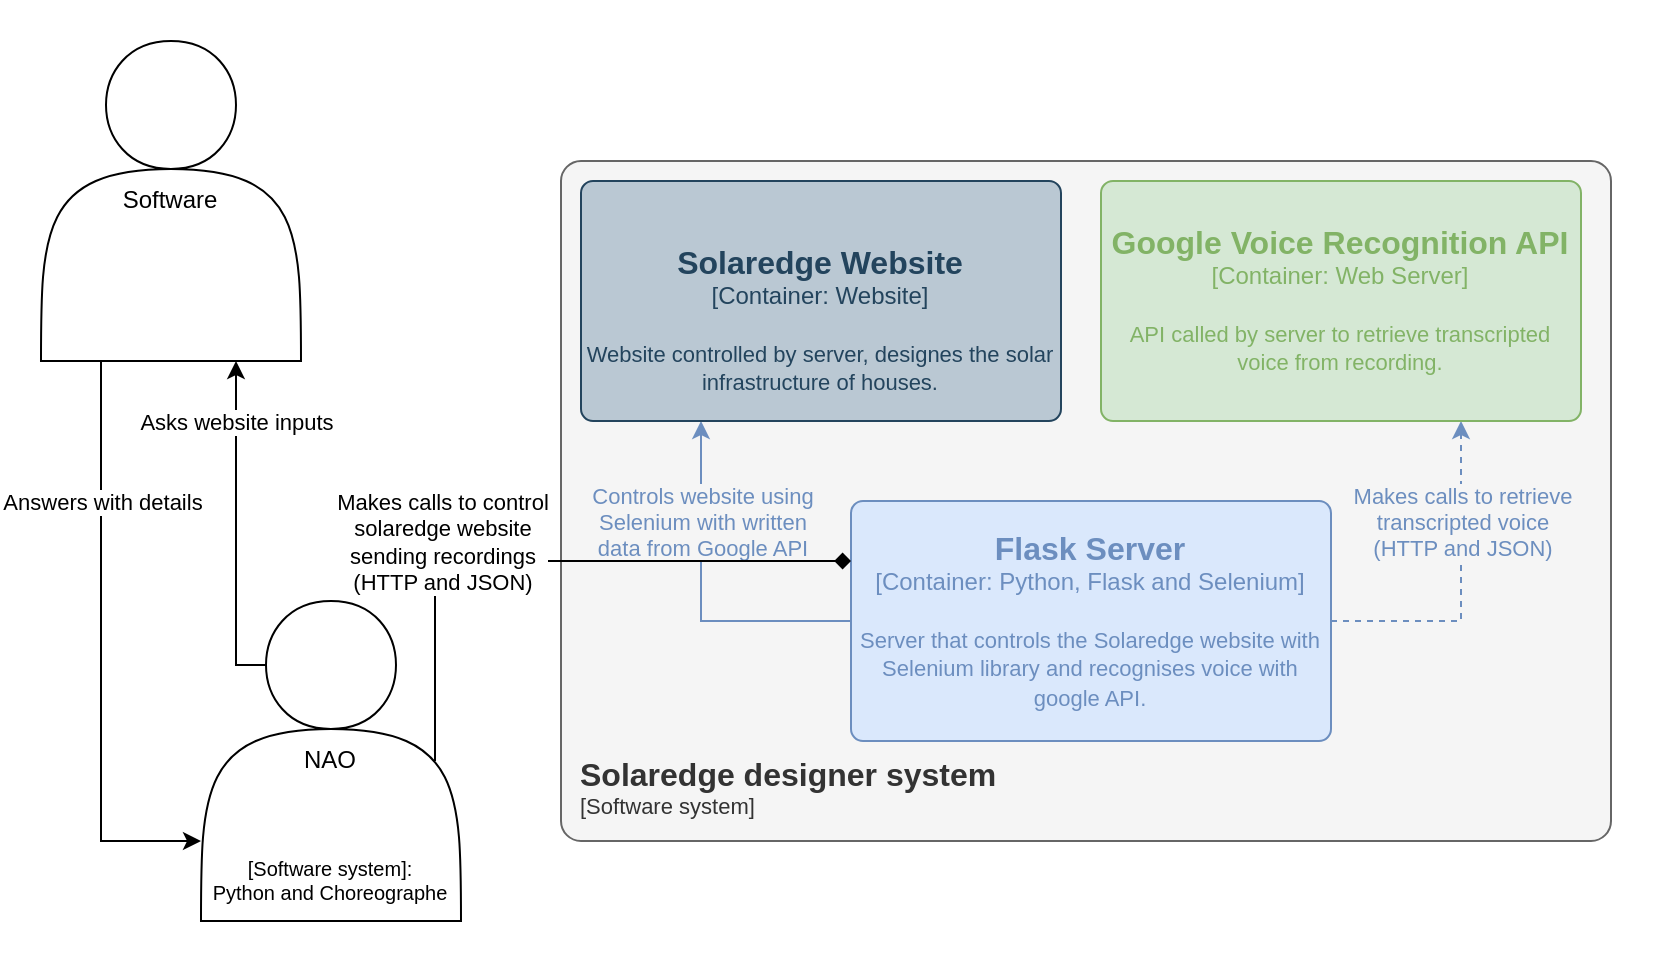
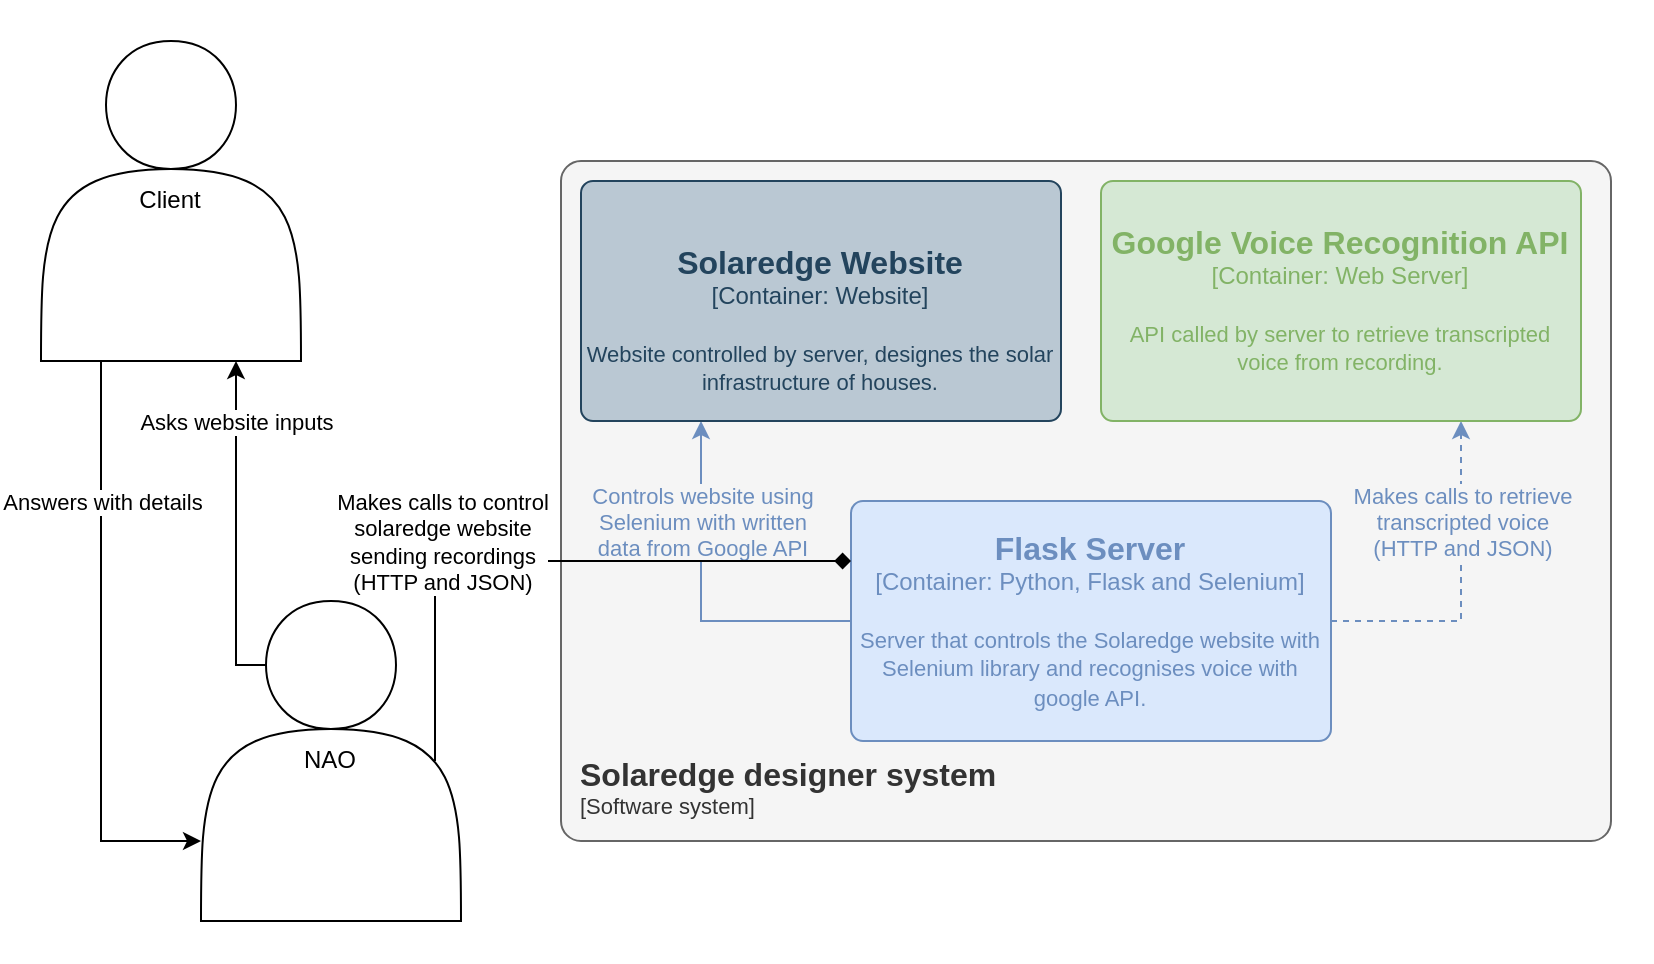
- <mxCell id="12" value="&lt;font&gt;Software&lt;/font&gt;" style="shape=actor;whiteSpace=wrap;html=1;labelBackgroundColor=none;" parent="1" vertex="1"><mxGeometry x="20" y="20" width="130" height="160" as="geometry" /></mxCell>
+ <mxCell id="12" value="&lt;font&gt;Client&lt;/font&gt;" style="shape=actor;whiteSpace=wrap;html=1;labelBackgroundColor=none;" parent="1" vertex="1"><mxGeometry x="20" y="20" width="130" height="160" as="geometry" /></mxCell>
- <mxCell id="18" value="[Software system]: &lt;br&gt;Python and Choreographe" style="text;html=1;strokeColor=none;fillColor=none;align=center;verticalAlign=middle;whiteSpace=wrap;rounded=0;fontColor=#000000;fontSize=10;" parent="1" vertex="1"><mxGeometry x="100" y="420" width="130" height="40" as="geometry" /></mxCell>
